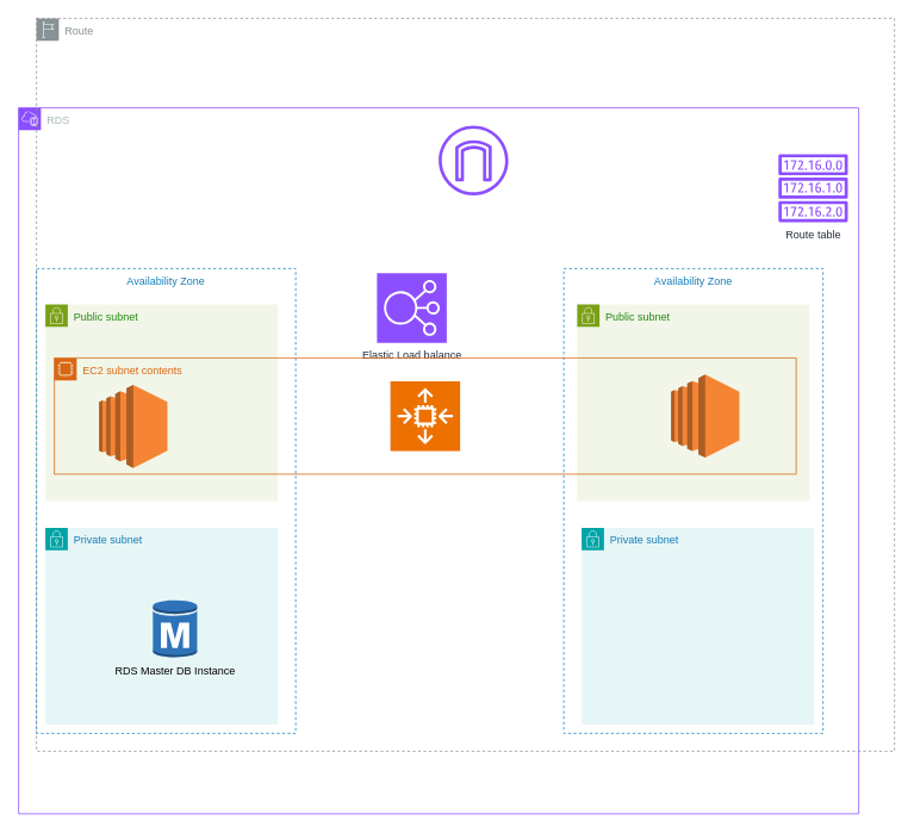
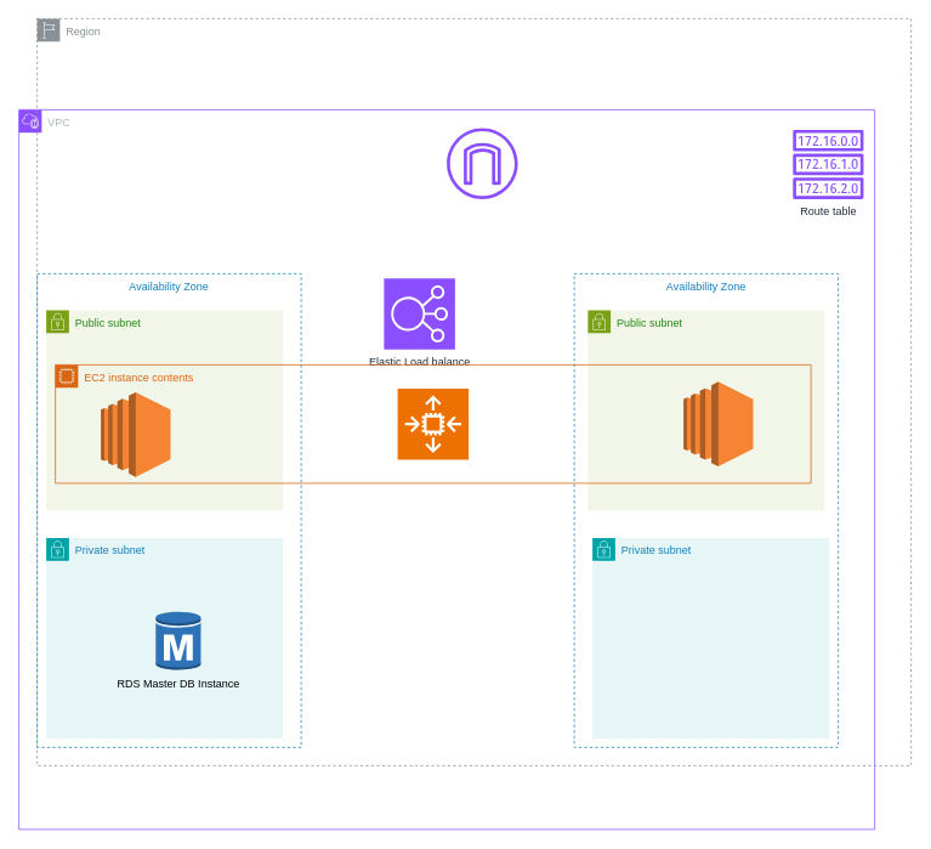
- <mxCell id="4" value="Route" style="sketch=0;outlineConnect=0;gradientColor=none;html=1;whiteSpace=wrap;fontSize=12;fontStyle=0;shape=mxgraph.aws4.group;grIcon=mxgraph.aws4.group_region;strokeColor=#879196;fillColor=none;verticalAlign=top;align=left;spacingLeft=30;fontColor=#879196;dashed=1;" vertex="1" parent="2"><mxGeometry x="20" y="-100" width="960" height="820" as="geometry" /></mxCell>
+ <mxCell id="4" value="Region" style="sketch=0;outlineConnect=0;gradientColor=none;html=1;whiteSpace=wrap;fontSize=12;fontStyle=0;shape=mxgraph.aws4.group;grIcon=mxgraph.aws4.group_region;strokeColor=#879196;fillColor=none;verticalAlign=top;align=left;spacingLeft=30;fontColor=#879196;dashed=1;" vertex="1" parent="2"><mxGeometry x="20" y="-100" width="960" height="820" as="geometry" /></mxCell>
- <mxCell id="2" value="RDS" style="points=[[0,0],[0.25,0],[0.5,0],[0.75,0],[1,0],[1,0.25],[1,0.5],[1,0.75],[1,1],[0.75,1],[0.5,1],[0.25,1],[0,1],[0,0.75],[0,0.5],[0,0.25]];outlineConnect=0;gradientColor=none;html=1;whiteSpace=wrap;fontSize=12;fontStyle=0;container=1;pointerEvents=0;collapsible=0;recursiveResize=0;shape=mxgraph.aws4.group;grIcon=mxgraph.aws4.group_vpc2;strokeColor=#8C4FFF;fillColor=none;verticalAlign=top;align=left;spacingLeft=30;fontColor=#AAB7B8;dashed=0;" vertex="1" parent="1"><mxGeometry x="20" y="120" width="940" height="790" as="geometry" /></mxCell>
+ <mxCell id="2" value="VPC" style="points=[[0,0],[0.25,0],[0.5,0],[0.75,0],[1,0],[1,0.25],[1,0.5],[1,0.75],[1,1],[0.75,1],[0.5,1],[0.25,1],[0,1],[0,0.75],[0,0.5],[0,0.25]];outlineConnect=0;gradientColor=none;html=1;whiteSpace=wrap;fontSize=12;fontStyle=0;container=1;pointerEvents=0;collapsible=0;recursiveResize=0;shape=mxgraph.aws4.group;grIcon=mxgraph.aws4.group_vpc2;strokeColor=#8C4FFF;fillColor=none;verticalAlign=top;align=left;spacingLeft=30;fontColor=#AAB7B8;dashed=0;" vertex="1" parent="1"><mxGeometry x="20" y="120" width="940" height="790" as="geometry" /></mxCell>
- <mxCell id="10" value="Route table" style="sketch=0;outlineConnect=0;fontColor=#232F3E;gradientColor=none;fillColor=#8C4FFF;strokeColor=none;dashed=0;verticalLabelPosition=bottom;verticalAlign=top;align=center;html=1;fontSize=12;fontStyle=0;aspect=fixed;pointerEvents=1;shape=mxgraph.aws4.route_table;" vertex="1" parent="2"><mxGeometry x="850" y="52" width="78" height="76" as="geometry" /></mxCell>
+ <mxCell id="10" value="Route table" style="sketch=0;outlineConnect=0;fontColor=#232F3E;gradientColor=none;fillColor=#8C4FFF;strokeColor=none;dashed=0;verticalLabelPosition=bottom;verticalAlign=top;align=center;html=1;fontSize=12;fontStyle=0;aspect=fixed;pointerEvents=1;shape=mxgraph.aws4.route_table;" vertex="1" parent="2"><mxGeometry x="850" y="22" width="78" height="76" as="geometry" /></mxCell>
- <mxCell id="16" value="EC2 subnet contents" style="points=[[0,0],[0.25,0],[0.5,0],[0.75,0],[1,0],[1,0.25],[1,0.5],[1,0.75],[1,1],[0.75,1],[0.5,1],[0.25,1],[0,1],[0,0.75],[0,0.5],[0,0.25]];outlineConnect=0;gradientColor=none;html=1;whiteSpace=wrap;fontSize=12;fontStyle=0;container=1;pointerEvents=0;collapsible=0;recursiveResize=0;shape=mxgraph.aws4.group;grIcon=mxgraph.aws4.group_ec2_instance_contents;strokeColor=#D86613;fillColor=none;verticalAlign=top;align=left;spacingLeft=30;fontColor=#D86613;dashed=0;" vertex="1" parent="2"><mxGeometry x="40" y="280" width="830" height="130" as="geometry" /></mxCell>
+ <mxCell id="16" value="EC2 instance contents" style="points=[[0,0],[0.25,0],[0.5,0],[0.75,0],[1,0],[1,0.25],[1,0.5],[1,0.75],[1,1],[0.75,1],[0.5,1],[0.25,1],[0,1],[0,0.75],[0,0.5],[0,0.25]];outlineConnect=0;gradientColor=none;html=1;whiteSpace=wrap;fontSize=12;fontStyle=0;container=1;pointerEvents=0;collapsible=0;recursiveResize=0;shape=mxgraph.aws4.group;grIcon=mxgraph.aws4.group_ec2_instance_contents;strokeColor=#D86613;fillColor=none;verticalAlign=top;align=left;spacingLeft=30;fontColor=#D86613;dashed=0;" vertex="1" parent="2"><mxGeometry x="40" y="280" width="830" height="130" as="geometry" /></mxCell>
